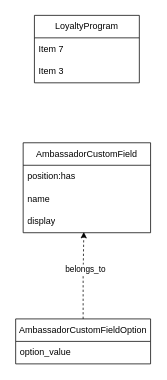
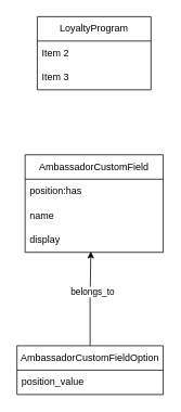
- <mxCell id="3" value="Item 7" style="text;strokeColor=none;fillColor=none;align=left;verticalAlign=middle;spacingLeft=4;spacingRight=4;overflow=hidden;points=[[0,0.5],[1,0.5]];portConstraint=eastwest;rotatable=0;whiteSpace=wrap;html=1;" parent="2" vertex="1"><mxGeometry y="30" width="140" height="30" as="geometry" /></mxCell>
+ <mxCell id="3" value="Item 2" style="text;strokeColor=none;fillColor=none;align=left;verticalAlign=middle;spacingLeft=4;spacingRight=4;overflow=hidden;points=[[0,0.5],[1,0.5]];portConstraint=eastwest;rotatable=0;whiteSpace=wrap;html=1;" parent="2" vertex="1"><mxGeometry y="30" width="140" height="30" as="geometry" /></mxCell>
- <mxCell id="9" style="edgeStyle=orthogonalEdgeStyle;rounded=0;orthogonalLoop=1;jettySize=auto;html=1;entryX=0.476;entryY=0.967;entryDx=0;entryDy=0;entryPerimeter=0;dashed=1;" edge="1" parent="1" source="11" target="8"><mxGeometry relative="1" as="geometry" /></mxCell>
+ <mxCell id="9" style="edgeStyle=orthogonalEdgeStyle;rounded=0;orthogonalLoop=1;jettySize=auto;html=1;entryX=0.476;entryY=0.967;entryDx=0;entryDy=0;entryPerimeter=0;" edge="1" parent="1" source="11" target="8"><mxGeometry relative="1" as="geometry" /></mxCell>
- <mxCell id="12" value="option_value" style="text;strokeColor=none;fillColor=none;align=left;verticalAlign=middle;spacingLeft=4;spacingRight=4;overflow=hidden;points=[[0,0.5],[1,0.5]];portConstraint=eastwest;rotatable=0;whiteSpace=wrap;html=1;" vertex="1" parent="11"><mxGeometry y="30" width="180" height="30" as="geometry" /></mxCell>
+ <mxCell id="12" value="position_value" style="text;strokeColor=none;fillColor=none;align=left;verticalAlign=middle;spacingLeft=4;spacingRight=4;overflow=hidden;points=[[0,0.5],[1,0.5]];portConstraint=eastwest;rotatable=0;whiteSpace=wrap;html=1;" vertex="1" parent="11"><mxGeometry y="30" width="180" height="30" as="geometry" /></mxCell>
